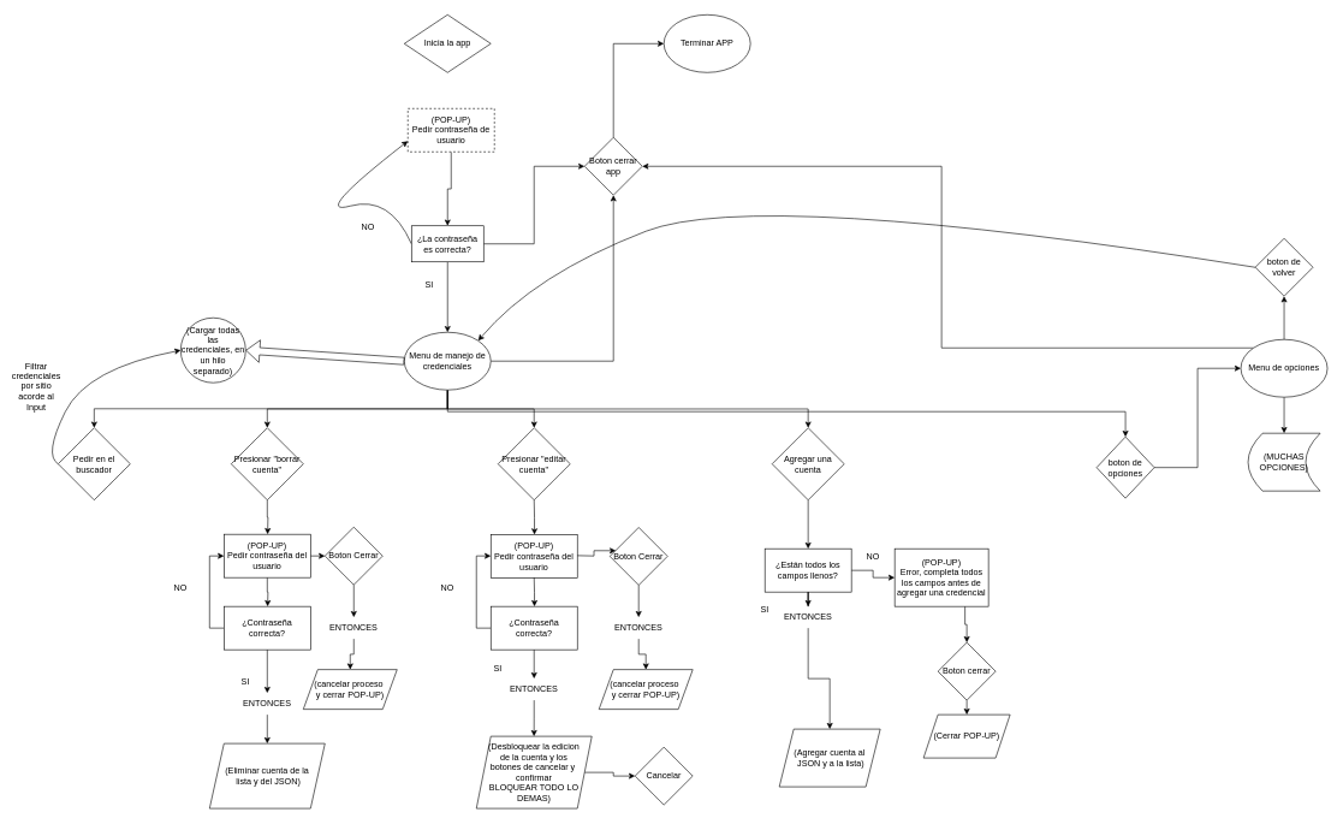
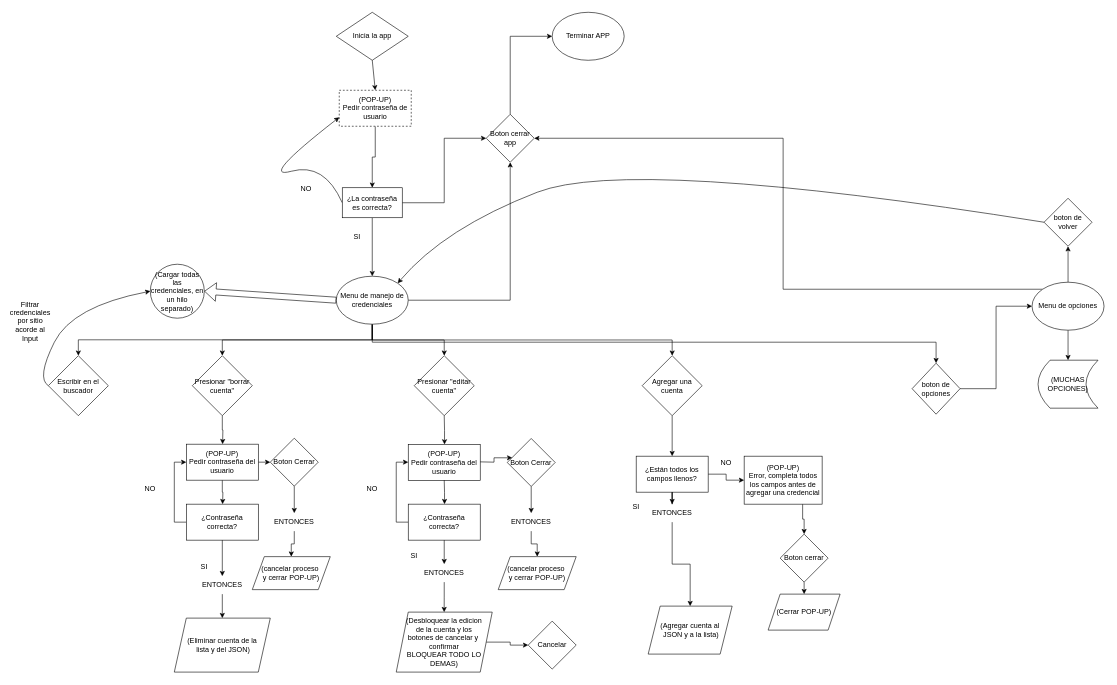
+ <mxCell id="72" value="" style="endArrow=classic;html=1;rounded=0;exitX=0.5;exitY=1;exitDx=0;exitDy=0;entryX=0.5;entryY=0;entryDx=0;entryDy=0;" edge="1" parent="69" source="70" target="77"><mxGeometry width="50" height="50" relative="1" as="geometry"><mxPoint x="170" y="220" as="sourcePoint" /><mxPoint x="190" y="120" as="targetPoint" /></mxGeometry></mxCell>
- <mxCell id="79" value="Pedir en el buscador" style="rhombus;whiteSpace=wrap;html=1;" vertex="1" parent="78"><mxGeometry x="60" y="72.5" width="100" height="100" as="geometry" /></mxCell>
+ <mxCell id="79" value="Escribir en el buscador" style="rhombus;whiteSpace=wrap;html=1;" vertex="1" parent="78"><mxGeometry x="60" y="72.5" width="100" height="100" as="geometry" /></mxCell>
